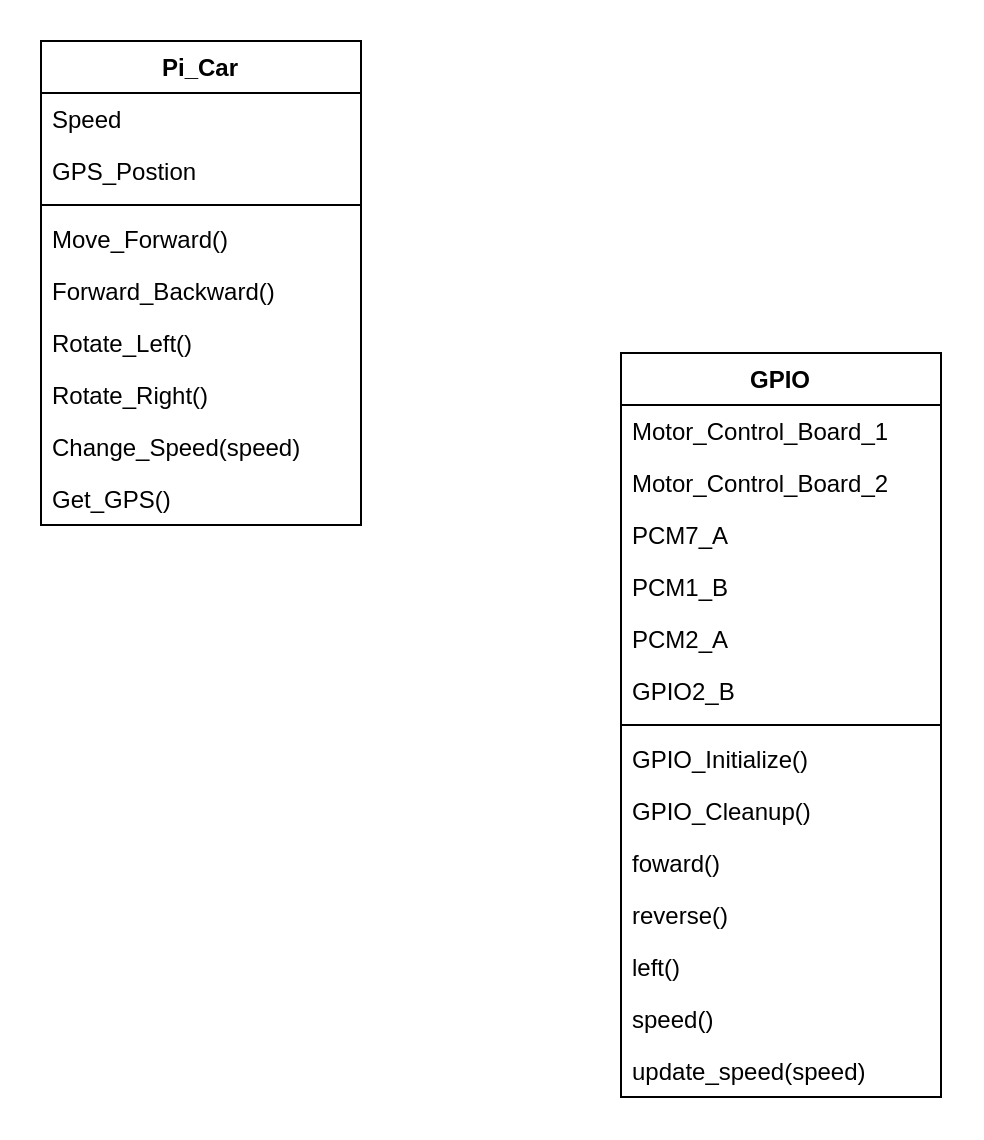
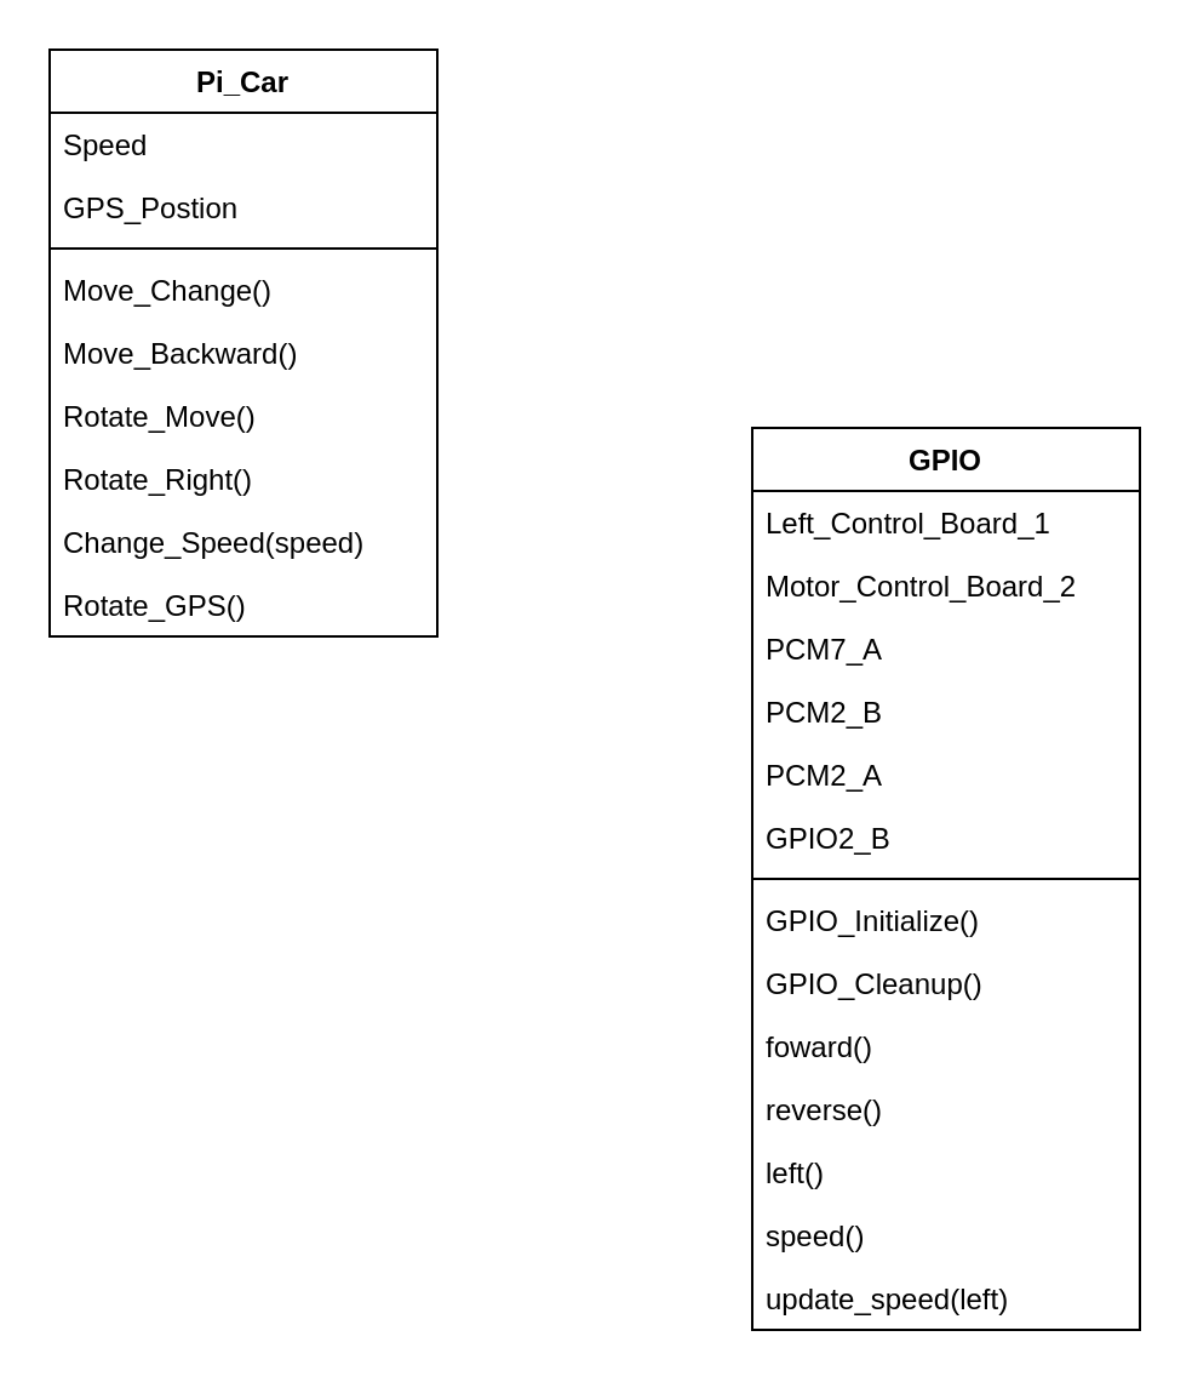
- <mxCell id="6" value="Move_Forward()" style="text;strokeColor=none;fillColor=none;align=left;verticalAlign=top;spacingLeft=4;spacingRight=4;overflow=hidden;rotatable=0;points=[[0,0.5],[1,0.5]];portConstraint=eastwest;whiteSpace=wrap;html=1;" parent="2" vertex="1"><mxGeometry y="86" width="160" height="26" as="geometry" /></mxCell>
+ <mxCell id="6" value="Move_Change()" style="text;strokeColor=none;fillColor=none;align=left;verticalAlign=top;spacingLeft=4;spacingRight=4;overflow=hidden;rotatable=0;points=[[0,0.5],[1,0.5]];portConstraint=eastwest;whiteSpace=wrap;html=1;" parent="2" vertex="1"><mxGeometry y="86" width="160" height="26" as="geometry" /></mxCell>
- <mxCell id="7" value="Forward_Backward()" style="text;strokeColor=none;fillColor=none;align=left;verticalAlign=top;spacingLeft=4;spacingRight=4;overflow=hidden;rotatable=0;points=[[0,0.5],[1,0.5]];portConstraint=eastwest;whiteSpace=wrap;html=1;" parent="2" vertex="1"><mxGeometry y="112" width="160" height="26" as="geometry" /></mxCell>
+ <mxCell id="7" value="Move_Backward()" style="text;strokeColor=none;fillColor=none;align=left;verticalAlign=top;spacingLeft=4;spacingRight=4;overflow=hidden;rotatable=0;points=[[0,0.5],[1,0.5]];portConstraint=eastwest;whiteSpace=wrap;html=1;" parent="2" vertex="1"><mxGeometry y="112" width="160" height="26" as="geometry" /></mxCell>
- <mxCell id="8" value="Rotate_Left()" style="text;strokeColor=none;fillColor=none;align=left;verticalAlign=top;spacingLeft=4;spacingRight=4;overflow=hidden;rotatable=0;points=[[0,0.5],[1,0.5]];portConstraint=eastwest;whiteSpace=wrap;html=1;" parent="2" vertex="1"><mxGeometry y="138" width="160" height="26" as="geometry" /></mxCell>
+ <mxCell id="8" value="Rotate_Move()" style="text;strokeColor=none;fillColor=none;align=left;verticalAlign=top;spacingLeft=4;spacingRight=4;overflow=hidden;rotatable=0;points=[[0,0.5],[1,0.5]];portConstraint=eastwest;whiteSpace=wrap;html=1;" parent="2" vertex="1"><mxGeometry y="138" width="160" height="26" as="geometry" /></mxCell>
- <mxCell id="13" value="&lt;div&gt;Motor_Control_Board_1&lt;/div&gt;&lt;div&gt;&lt;br&gt;&lt;/div&gt;" style="text;strokeColor=none;fillColor=none;align=left;verticalAlign=top;spacingLeft=4;spacingRight=4;overflow=hidden;rotatable=0;points=[[0,0.5],[1,0.5]];portConstraint=eastwest;whiteSpace=wrap;html=1;" parent="12" vertex="1"><mxGeometry y="26" width="160" height="26" as="geometry" /></mxCell>
+ <mxCell id="13" value="&lt;div&gt;Left_Control_Board_1&lt;/div&gt;&lt;div&gt;&lt;br&gt;&lt;/div&gt;" style="text;strokeColor=none;fillColor=none;align=left;verticalAlign=top;spacingLeft=4;spacingRight=4;overflow=hidden;rotatable=0;points=[[0,0.5],[1,0.5]];portConstraint=eastwest;whiteSpace=wrap;html=1;" parent="12" vertex="1"><mxGeometry y="26" width="160" height="26" as="geometry" /></mxCell>
- <mxCell id="11" value="Get_GPS()" style="text;strokeColor=none;fillColor=none;align=left;verticalAlign=top;spacingLeft=4;spacingRight=4;overflow=hidden;rotatable=0;points=[[0,0.5],[1,0.5]];portConstraint=eastwest;whiteSpace=wrap;html=1;" parent="2" vertex="1"><mxGeometry y="216" width="160" height="26" as="geometry" /></mxCell>
+ <mxCell id="11" value="Rotate_GPS()" style="text;strokeColor=none;fillColor=none;align=left;verticalAlign=top;spacingLeft=4;spacingRight=4;overflow=hidden;rotatable=0;points=[[0,0.5],[1,0.5]];portConstraint=eastwest;whiteSpace=wrap;html=1;" parent="2" vertex="1"><mxGeometry y="216" width="160" height="26" as="geometry" /></mxCell>
- <mxCell id="16" value="PCM1_B" style="text;strokeColor=none;fillColor=none;align=left;verticalAlign=top;spacingLeft=4;spacingRight=4;overflow=hidden;rotatable=0;points=[[0,0.5],[1,0.5]];portConstraint=eastwest;whiteSpace=wrap;html=1;" vertex="1" parent="12"><mxGeometry y="104" width="160" height="26" as="geometry" /></mxCell>
+ <mxCell id="16" value="PCM2_B" style="text;strokeColor=none;fillColor=none;align=left;verticalAlign=top;spacingLeft=4;spacingRight=4;overflow=hidden;rotatable=0;points=[[0,0.5],[1,0.5]];portConstraint=eastwest;whiteSpace=wrap;html=1;" vertex="1" parent="12"><mxGeometry y="104" width="160" height="26" as="geometry" /></mxCell>
- <mxCell id="26" value="update_speed(speed)" style="text;strokeColor=none;fillColor=none;align=left;verticalAlign=top;spacingLeft=4;spacingRight=4;overflow=hidden;rotatable=0;points=[[0,0.5],[1,0.5]];portConstraint=eastwest;whiteSpace=wrap;html=1;" vertex="1" parent="12"><mxGeometry y="346" width="160" height="26" as="geometry" /></mxCell>
+ <mxCell id="26" value="update_speed(left)" style="text;strokeColor=none;fillColor=none;align=left;verticalAlign=top;spacingLeft=4;spacingRight=4;overflow=hidden;rotatable=0;points=[[0,0.5],[1,0.5]];portConstraint=eastwest;whiteSpace=wrap;html=1;" vertex="1" parent="12"><mxGeometry y="346" width="160" height="26" as="geometry" /></mxCell>
